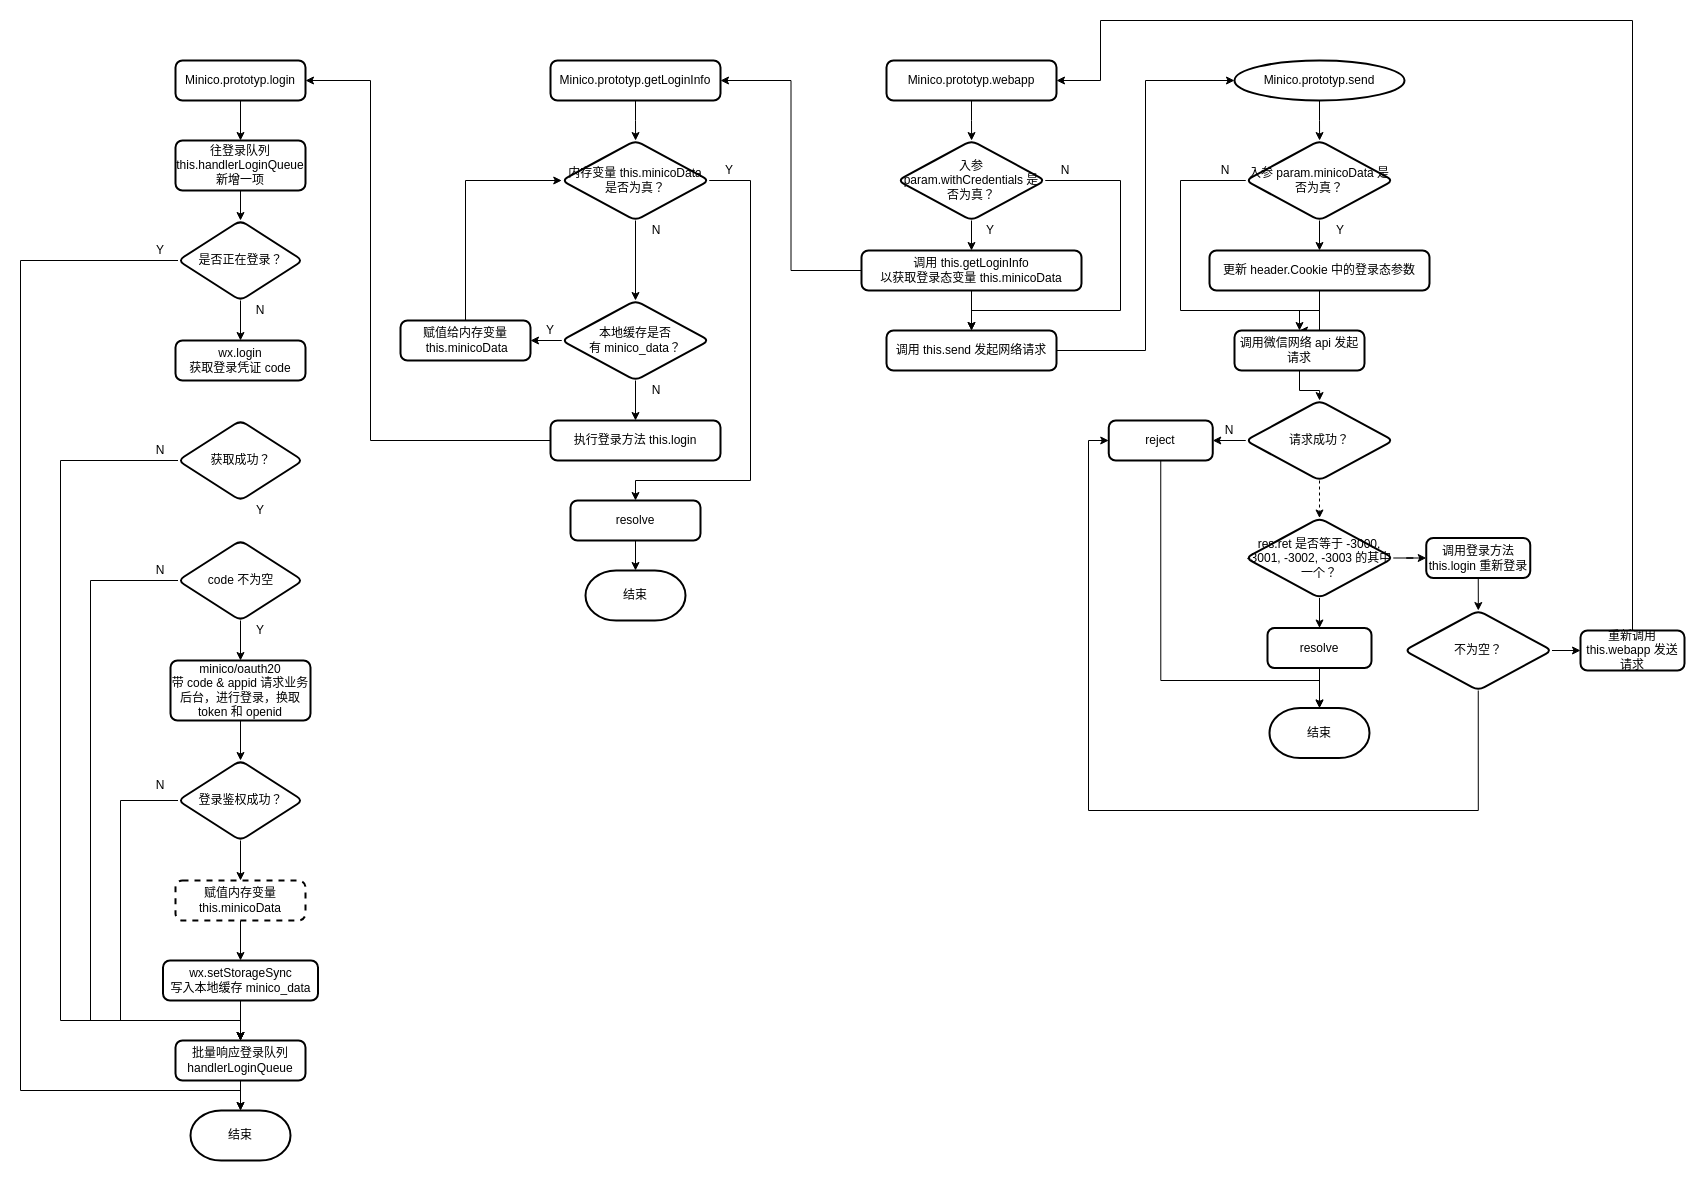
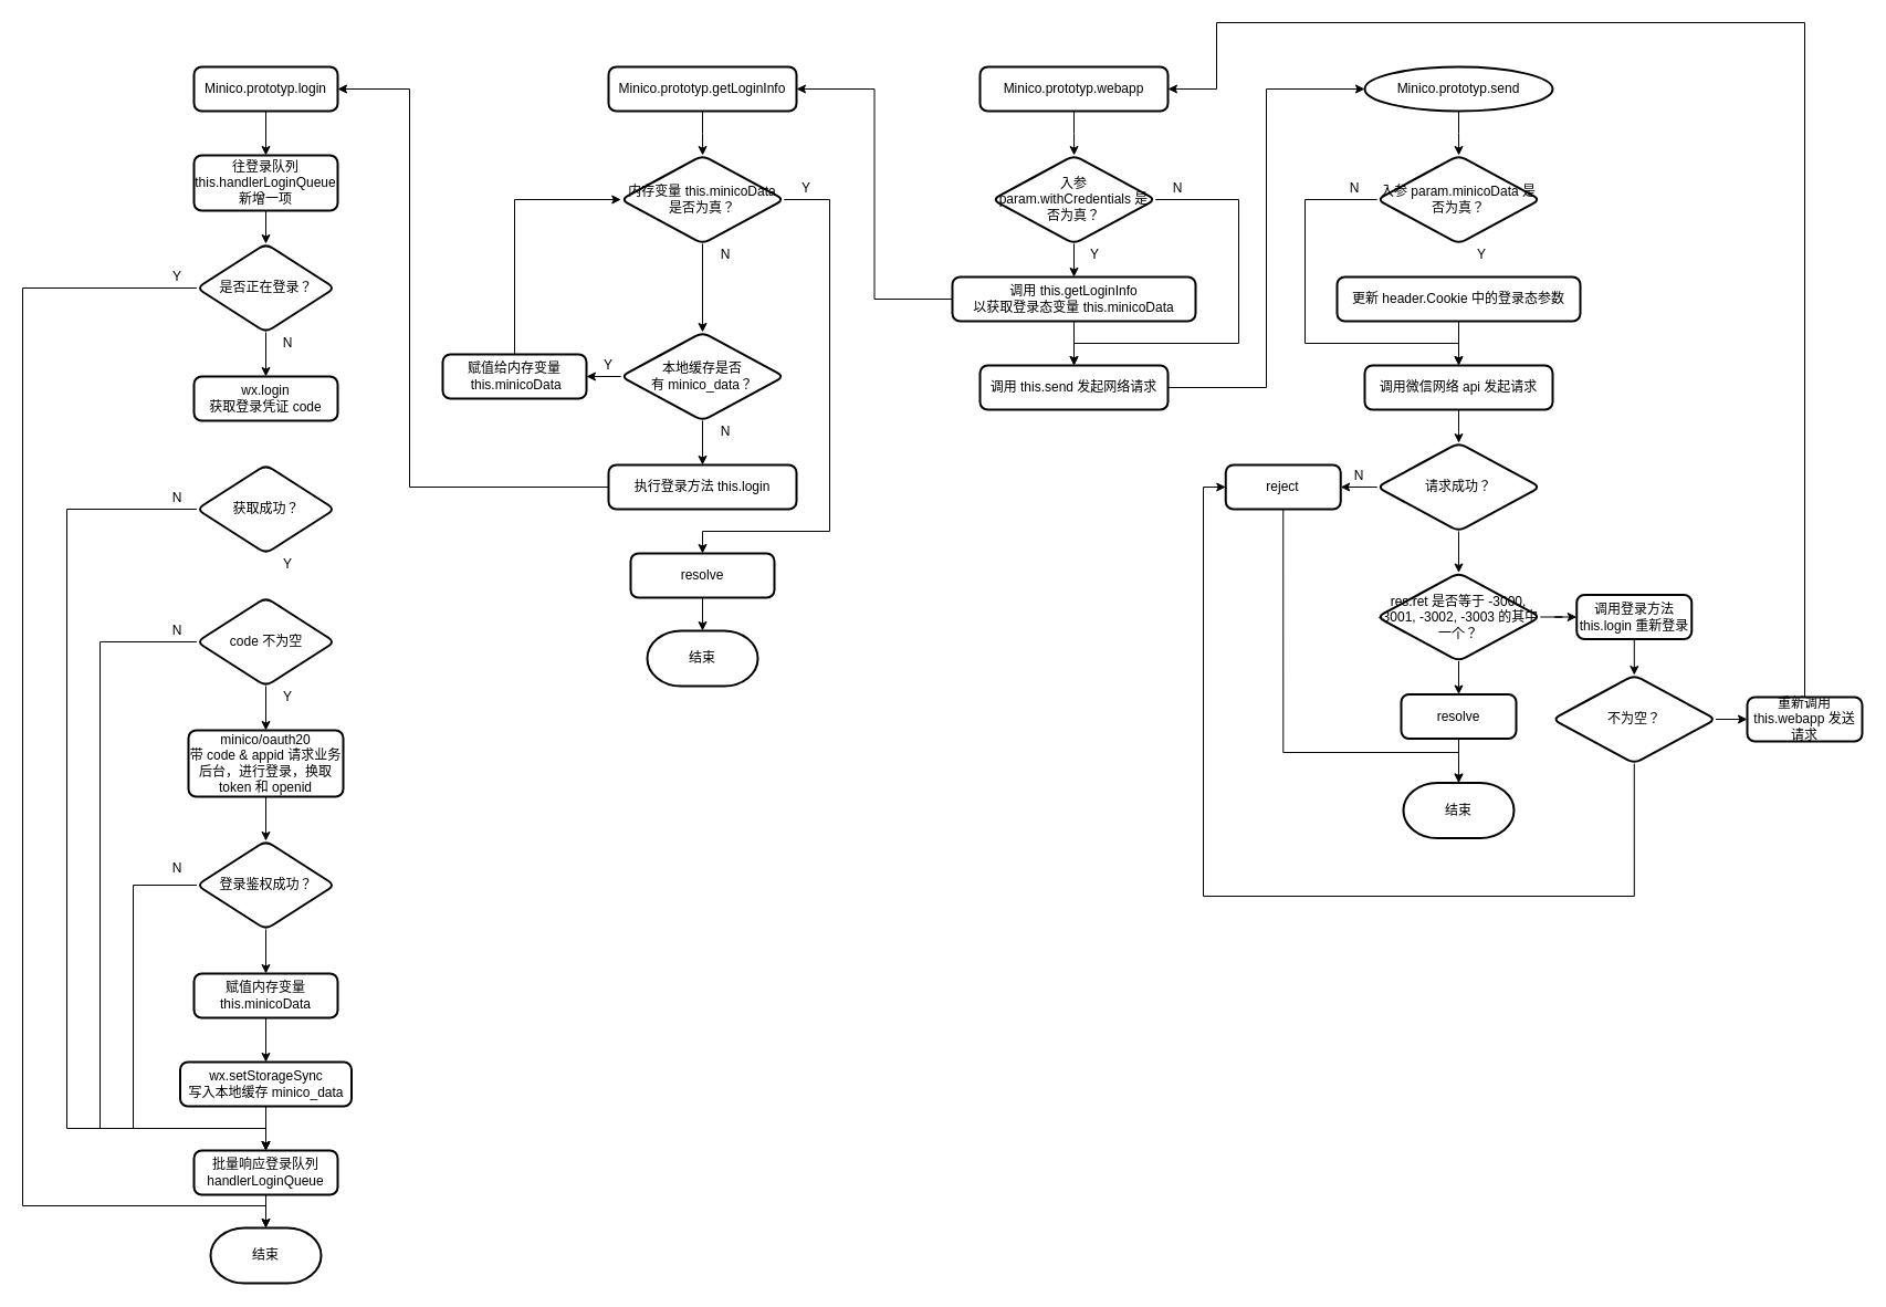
- <mxCell id="67" style="edgeStyle=orthogonalEdgeStyle;rounded=0;orthogonalLoop=1;jettySize=auto;html=1;exitX=0.5;exitY=1;exitDx=0;exitDy=0;entryX=0.5;entryY=0;entryDx=0;entryDy=0;" parent="1" source="69" target="71" edge="1"><mxGeometry relative="1" as="geometry" /></mxCell>
- <mxCell id="73" value="调用微信网络 api 发起请求" style="rounded=1;whiteSpace=wrap;html=1;absoluteArcSize=1;arcSize=14;strokeWidth=2;" parent="1" vertex="1"><mxGeometry x="1234" y="330" width="130" height="40" as="geometry" /></mxCell>
+ <mxCell id="73" value="调用微信网络 api 发起请求" style="rounded=1;whiteSpace=wrap;html=1;absoluteArcSize=1;arcSize=14;strokeWidth=2;" parent="1" vertex="1"><mxGeometry x="1234" y="330" width="170" height="40" as="geometry" /></mxCell>
- <mxCell id="74" style="edgeStyle=orthogonalEdgeStyle;rounded=0;orthogonalLoop=1;jettySize=auto;html=1;exitX=0.5;exitY=1;exitDx=0;exitDy=0;entryX=0.5;entryY=0;entryDx=0;entryDy=0;dashed=1;" parent="1" source="76" target="87" edge="1"><mxGeometry relative="1" as="geometry" /></mxCell>
+ <mxCell id="74" style="edgeStyle=orthogonalEdgeStyle;rounded=0;orthogonalLoop=1;jettySize=auto;html=1;exitX=0.5;exitY=1;exitDx=0;exitDy=0;entryX=0.5;entryY=0;entryDx=0;entryDy=0;" parent="1" source="76" target="87" edge="1"><mxGeometry relative="1" as="geometry" /></mxCell>
- <mxCell id="11" value="赋值内存变量 this.minicoData" style="rounded=1;whiteSpace=wrap;html=1;absoluteArcSize=1;arcSize=14;strokeWidth=2;dashed=1;" parent="1" vertex="1"><mxGeometry x="175" y="880" width="130" height="40" as="geometry" /></mxCell>
+ <mxCell id="11" value="赋值内存变量 this.minicoData" style="rounded=1;whiteSpace=wrap;html=1;absoluteArcSize=1;arcSize=14;strokeWidth=2;" parent="1" vertex="1"><mxGeometry x="175" y="880" width="130" height="40" as="geometry" /></mxCell>
